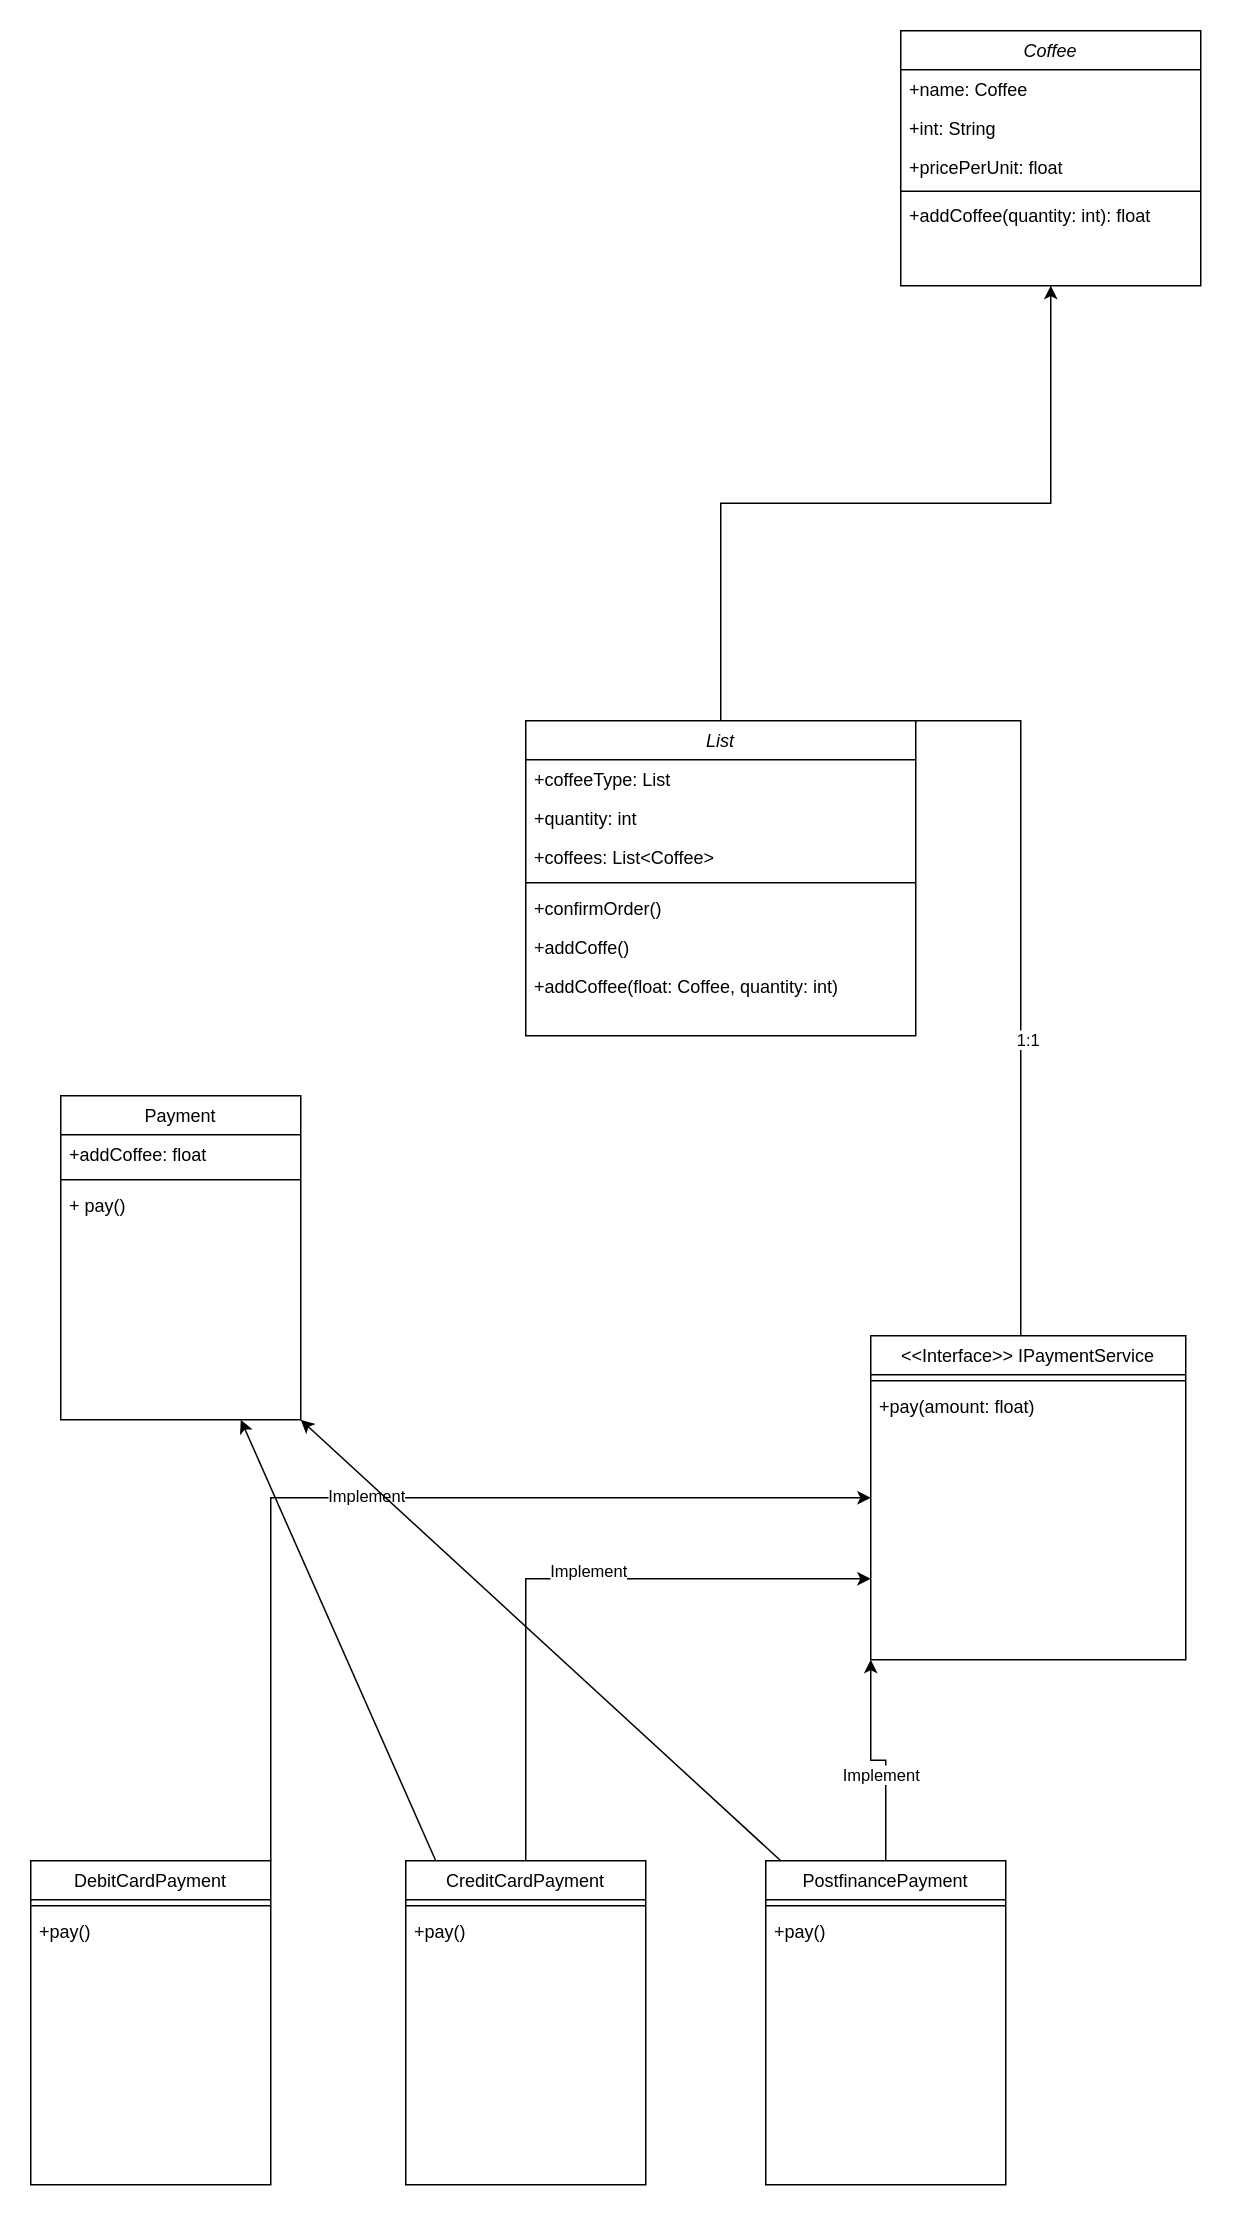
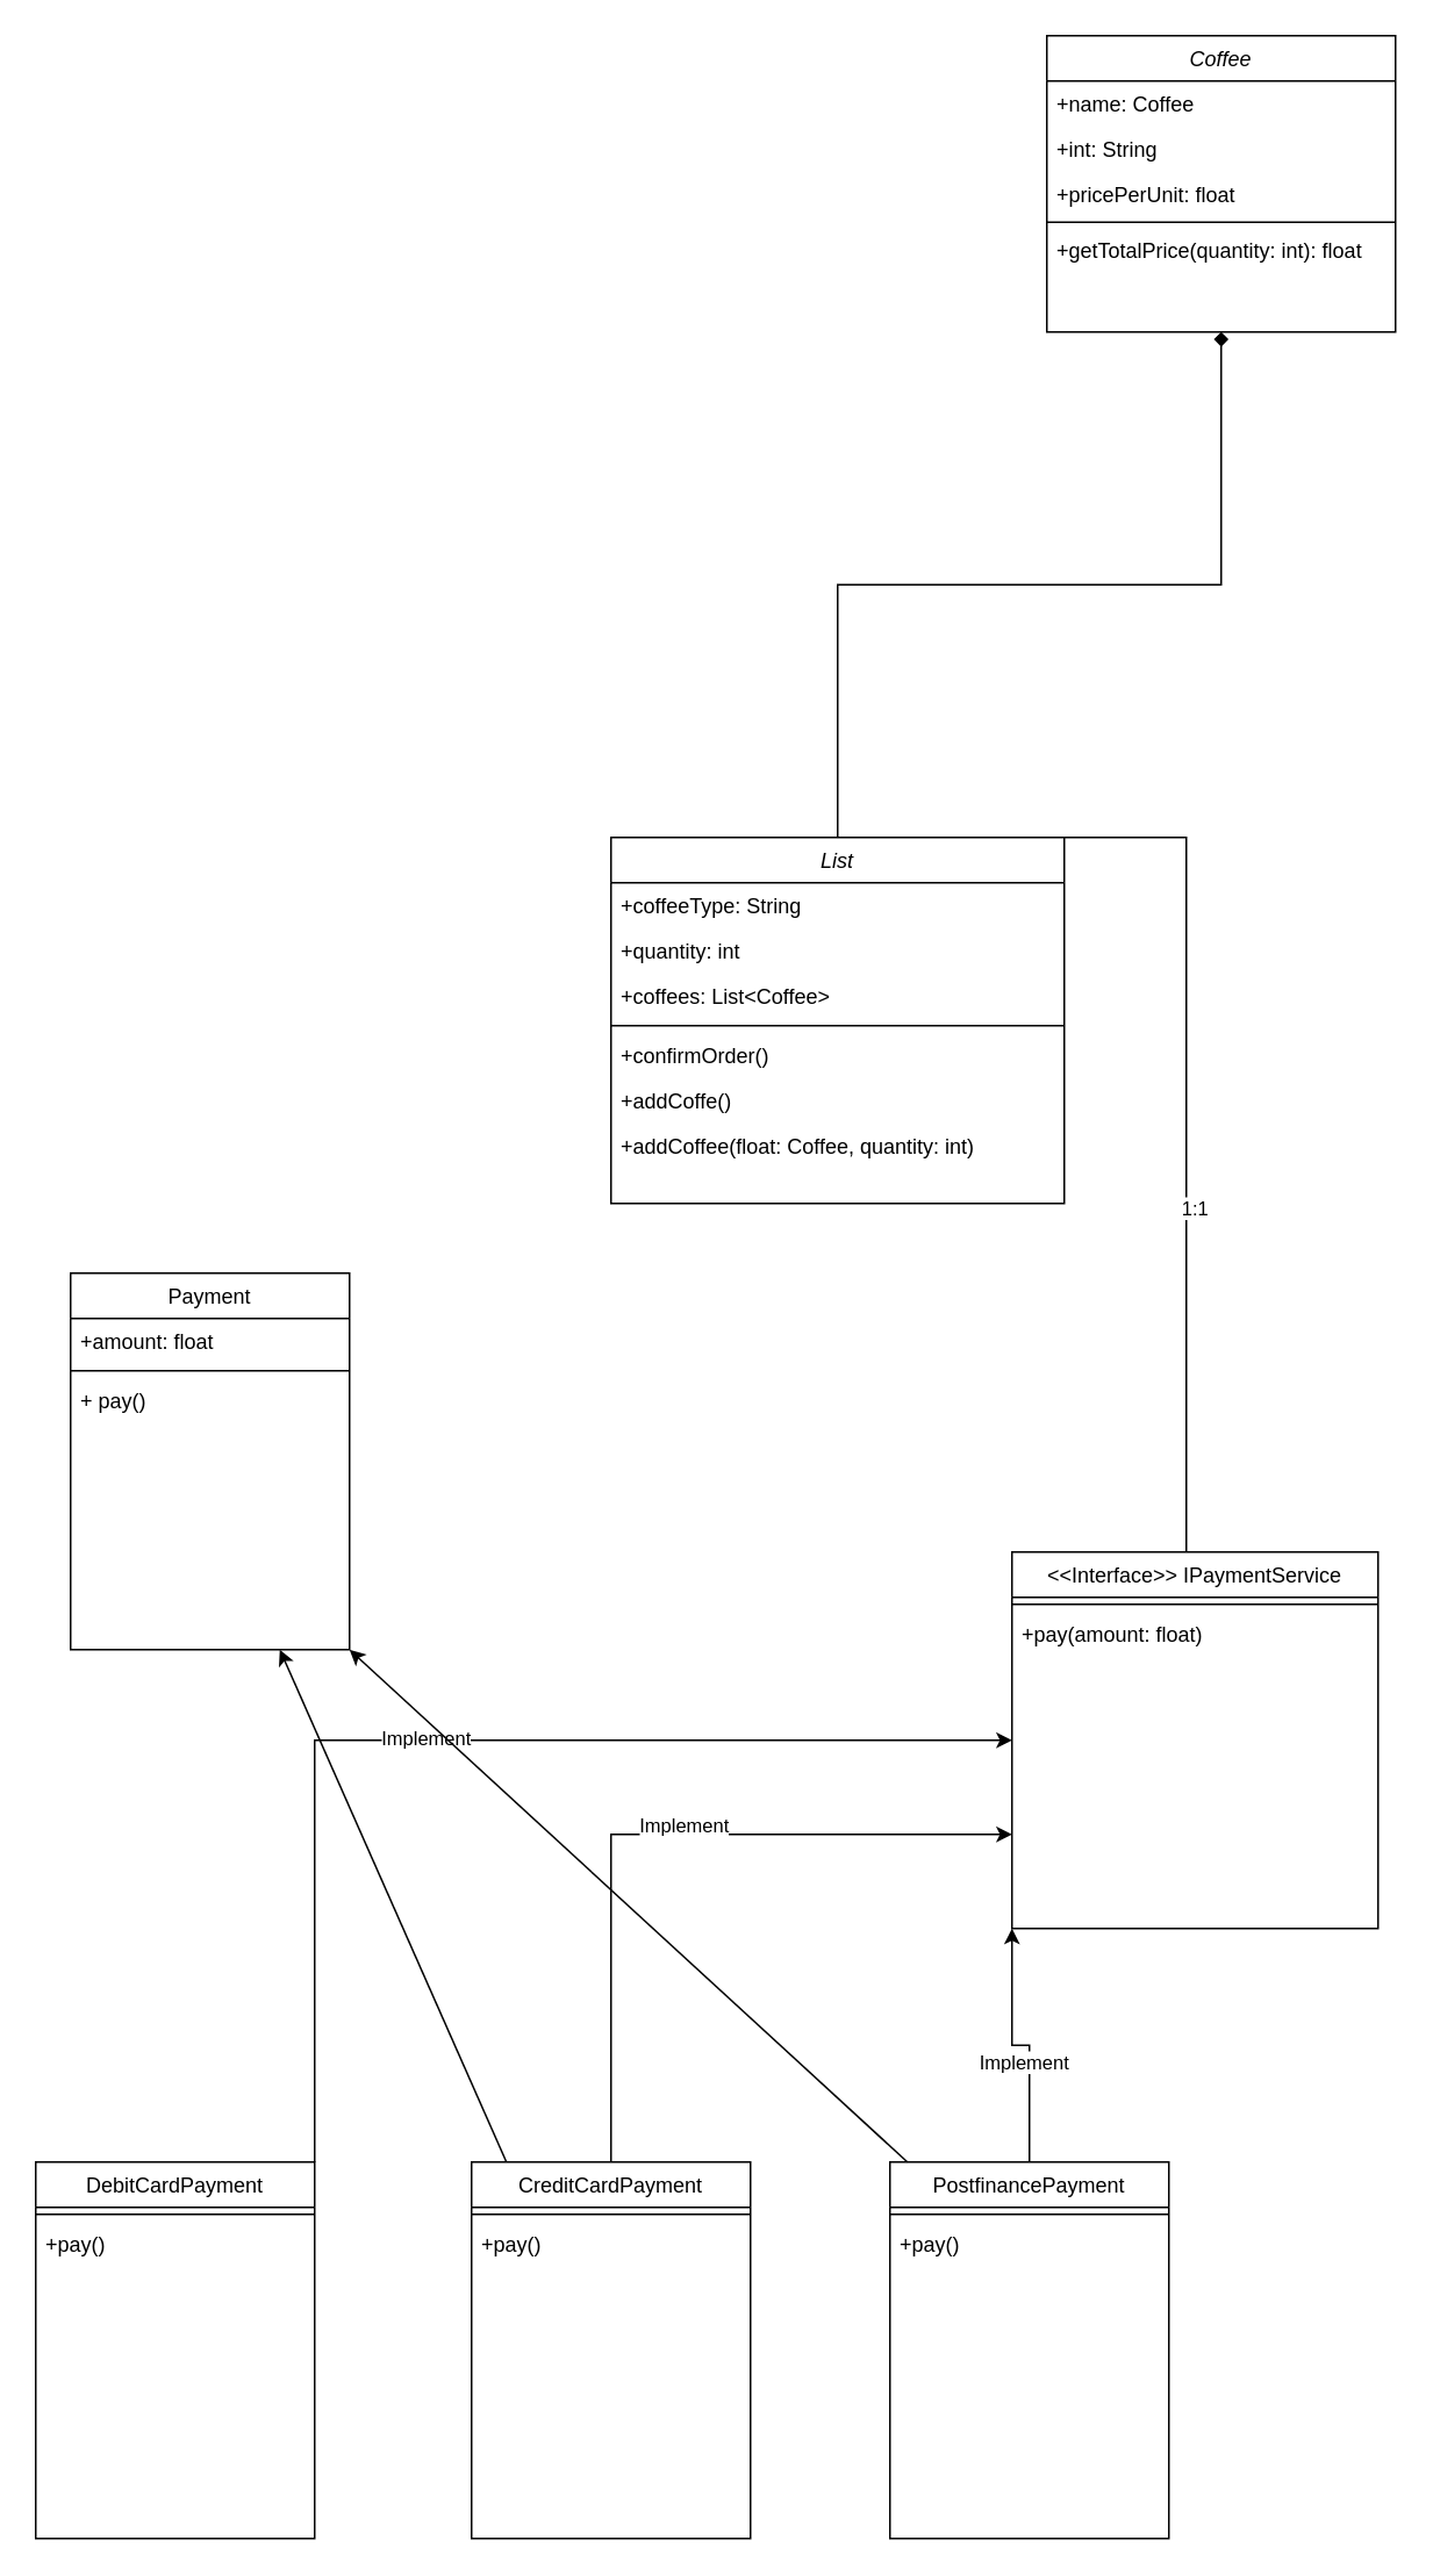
- <mxCell id="42" value="+addCoffee(quantity: int): float" style="text;align=left;verticalAlign=top;spacingLeft=4;spacingRight=4;overflow=hidden;rotatable=0;points=[[0,0.5],[1,0.5]];portConstraint=eastwest;rounded=0;shadow=0;html=0;" vertex="1" parent="37"><mxGeometry y="110" width="200" height="26" as="geometry" /></mxCell>
+ <mxCell id="42" value="+getTotalPrice(quantity: int): float" style="text;align=left;verticalAlign=top;spacingLeft=4;spacingRight=4;overflow=hidden;rotatable=0;points=[[0,0.5],[1,0.5]];portConstraint=eastwest;rounded=0;shadow=0;html=0;" vertex="1" parent="37"><mxGeometry y="110" width="200" height="26" as="geometry" /></mxCell>
- <mxCell id="4" style="edgeStyle=orthogonalEdgeStyle;rounded=0;orthogonalLoop=1;jettySize=auto;html=1;exitX=0.5;exitY=0;exitDx=0;exitDy=0;entryX=0.5;entryY=1;entryDx=0;entryDy=0;" edge="1" parent="1" source="5" target="37"><mxGeometry relative="1" as="geometry" /></mxCell>
+ <mxCell id="4" style="edgeStyle=orthogonalEdgeStyle;rounded=0;orthogonalLoop=1;jettySize=auto;html=1;exitX=0.5;exitY=0;exitDx=0;exitDy=0;entryX=0.5;entryY=1;entryDx=0;entryDy=0;endArrow=diamond;" edge="1" parent="1" source="5" target="37"><mxGeometry relative="1" as="geometry" /></mxCell>
- <mxCell id="6" value="+coffeeType: List" style="text;align=left;verticalAlign=top;spacingLeft=4;spacingRight=4;overflow=hidden;rotatable=0;points=[[0,0.5],[1,0.5]];portConstraint=eastwest;" parent="5" vertex="1"><mxGeometry y="26" width="260" height="26" as="geometry" /></mxCell>
+ <mxCell id="6" value="+coffeeType: String" style="text;align=left;verticalAlign=top;spacingLeft=4;spacingRight=4;overflow=hidden;rotatable=0;points=[[0,0.5],[1,0.5]];portConstraint=eastwest;" parent="5" vertex="1"><mxGeometry y="26" width="260" height="26" as="geometry" /></mxCell>
- <mxCell id="32" value="+addCoffee: float" style="text;align=left;verticalAlign=top;spacingLeft=4;spacingRight=4;overflow=hidden;rotatable=0;points=[[0,0.5],[1,0.5]];portConstraint=eastwest;" parent="31" vertex="1"><mxGeometry y="26" width="160" height="26" as="geometry" /></mxCell>
+ <mxCell id="32" value="+amount: float" style="text;align=left;verticalAlign=top;spacingLeft=4;spacingRight=4;overflow=hidden;rotatable=0;points=[[0,0.5],[1,0.5]];portConstraint=eastwest;" parent="31" vertex="1"><mxGeometry y="26" width="160" height="26" as="geometry" /></mxCell>
